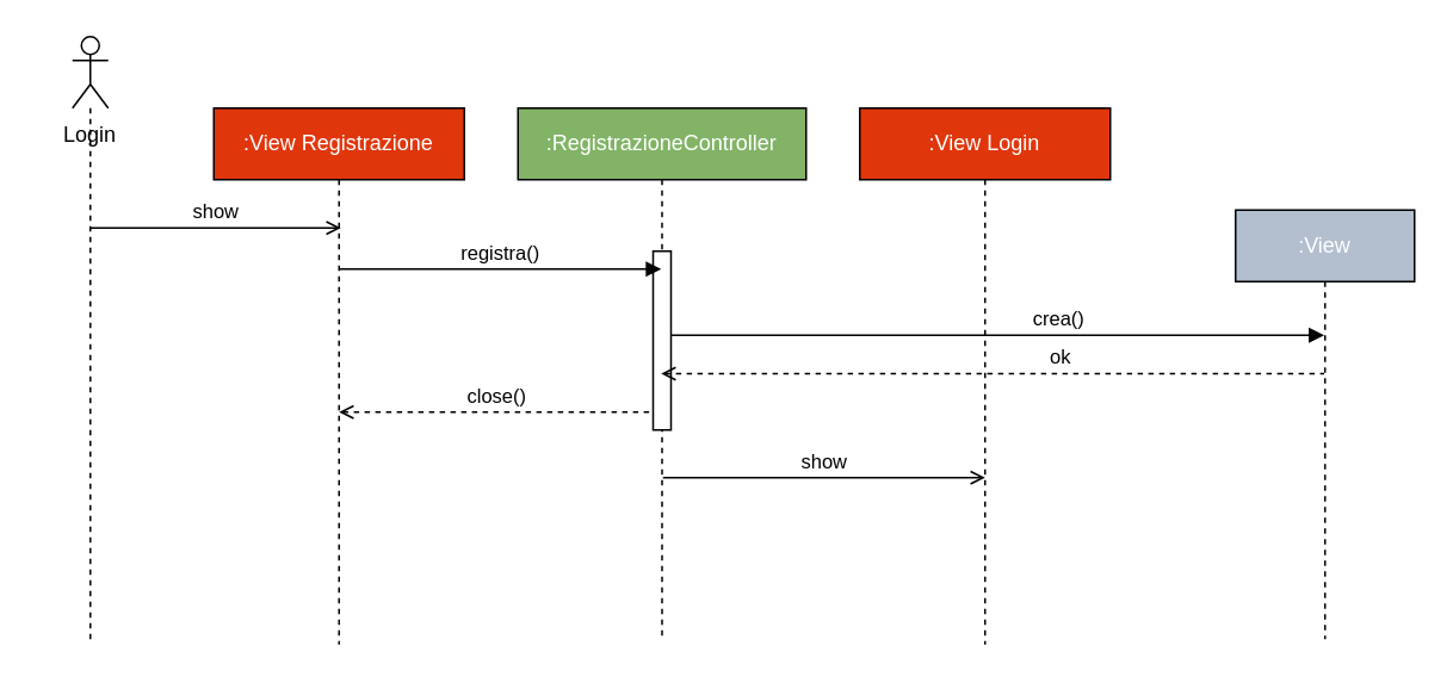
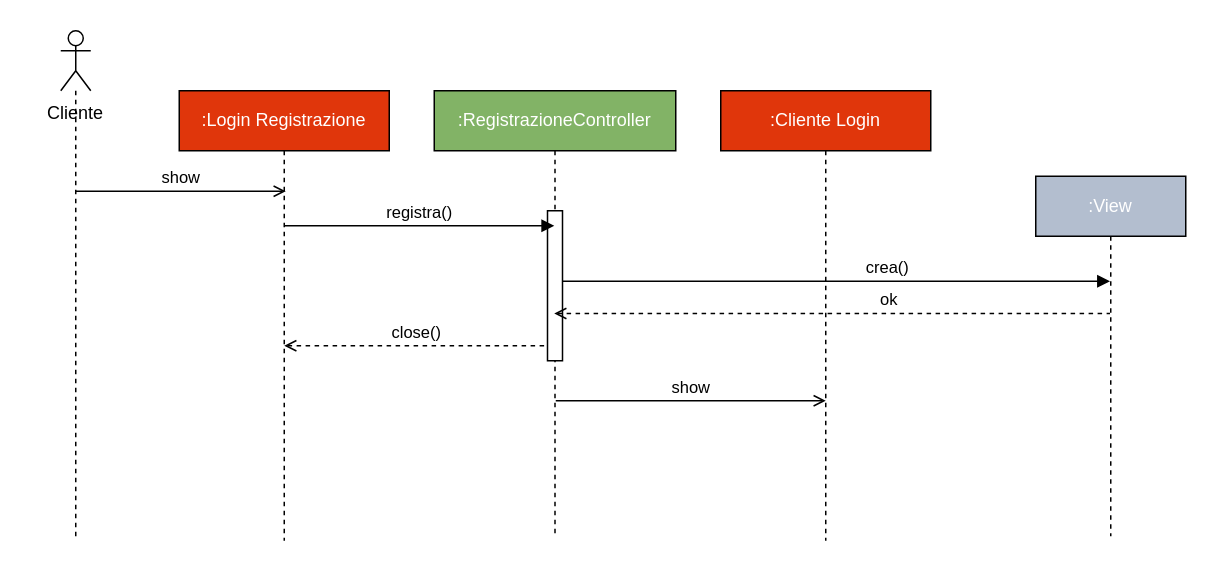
- <mxCell id="8" value="Login" style="text;strokeColor=none;align=center;fillColor=none;html=1;verticalAlign=middle;whiteSpace=wrap;rounded=0;" parent="1" vertex="1"><mxGeometry x="20" y="60" width="60" height="30" as="geometry" /></mxCell>
+ <mxCell id="8" value="Cliente" style="text;strokeColor=none;align=center;fillColor=none;html=1;verticalAlign=middle;whiteSpace=wrap;rounded=0;" parent="1" vertex="1"><mxGeometry x="20" y="60" width="60" height="30" as="geometry" /></mxCell>
- <mxCell id="2" value=":View Registrazione" style="shape=umlLifeline;perimeter=lifelinePerimeter;whiteSpace=wrap;html=1;container=1;dropTarget=0;collapsible=0;recursiveResize=0;outlineConnect=0;portConstraint=eastwest;newEdgeStyle={&quot;curved&quot;:0,&quot;rounded&quot;:0};fillColor=#E0360B;strokeColor=#000000;fontColor=#FFFFFF;" parent="1" vertex="1"><mxGeometry x="119" y="60" width="140" height="300" as="geometry" /></mxCell>
+ <mxCell id="2" value=":Login Registrazione" style="shape=umlLifeline;perimeter=lifelinePerimeter;whiteSpace=wrap;html=1;container=1;dropTarget=0;collapsible=0;recursiveResize=0;outlineConnect=0;portConstraint=eastwest;newEdgeStyle={&quot;curved&quot;:0,&quot;rounded&quot;:0};fillColor=#E0360B;strokeColor=#000000;fontColor=#FFFFFF;" parent="1" vertex="1"><mxGeometry x="119" y="60" width="140" height="300" as="geometry" /></mxCell>
- <mxCell id="12" value=":View Login" style="shape=umlLifeline;perimeter=lifelinePerimeter;whiteSpace=wrap;html=1;container=1;dropTarget=0;collapsible=0;recursiveResize=0;outlineConnect=0;portConstraint=eastwest;newEdgeStyle={&quot;curved&quot;:0,&quot;rounded&quot;:0};fillColor=#E0360B;strokeColor=#000000;fontColor=#FFFFFF;" parent="1" vertex="1"><mxGeometry x="480" y="60" width="140" height="300" as="geometry" /></mxCell>
+ <mxCell id="12" value=":Cliente Login" style="shape=umlLifeline;perimeter=lifelinePerimeter;whiteSpace=wrap;html=1;container=1;dropTarget=0;collapsible=0;recursiveResize=0;outlineConnect=0;portConstraint=eastwest;newEdgeStyle={&quot;curved&quot;:0,&quot;rounded&quot;:0};fillColor=#E0360B;strokeColor=#000000;fontColor=#FFFFFF;" parent="1" vertex="1"><mxGeometry x="480" y="60" width="140" height="300" as="geometry" /></mxCell>
